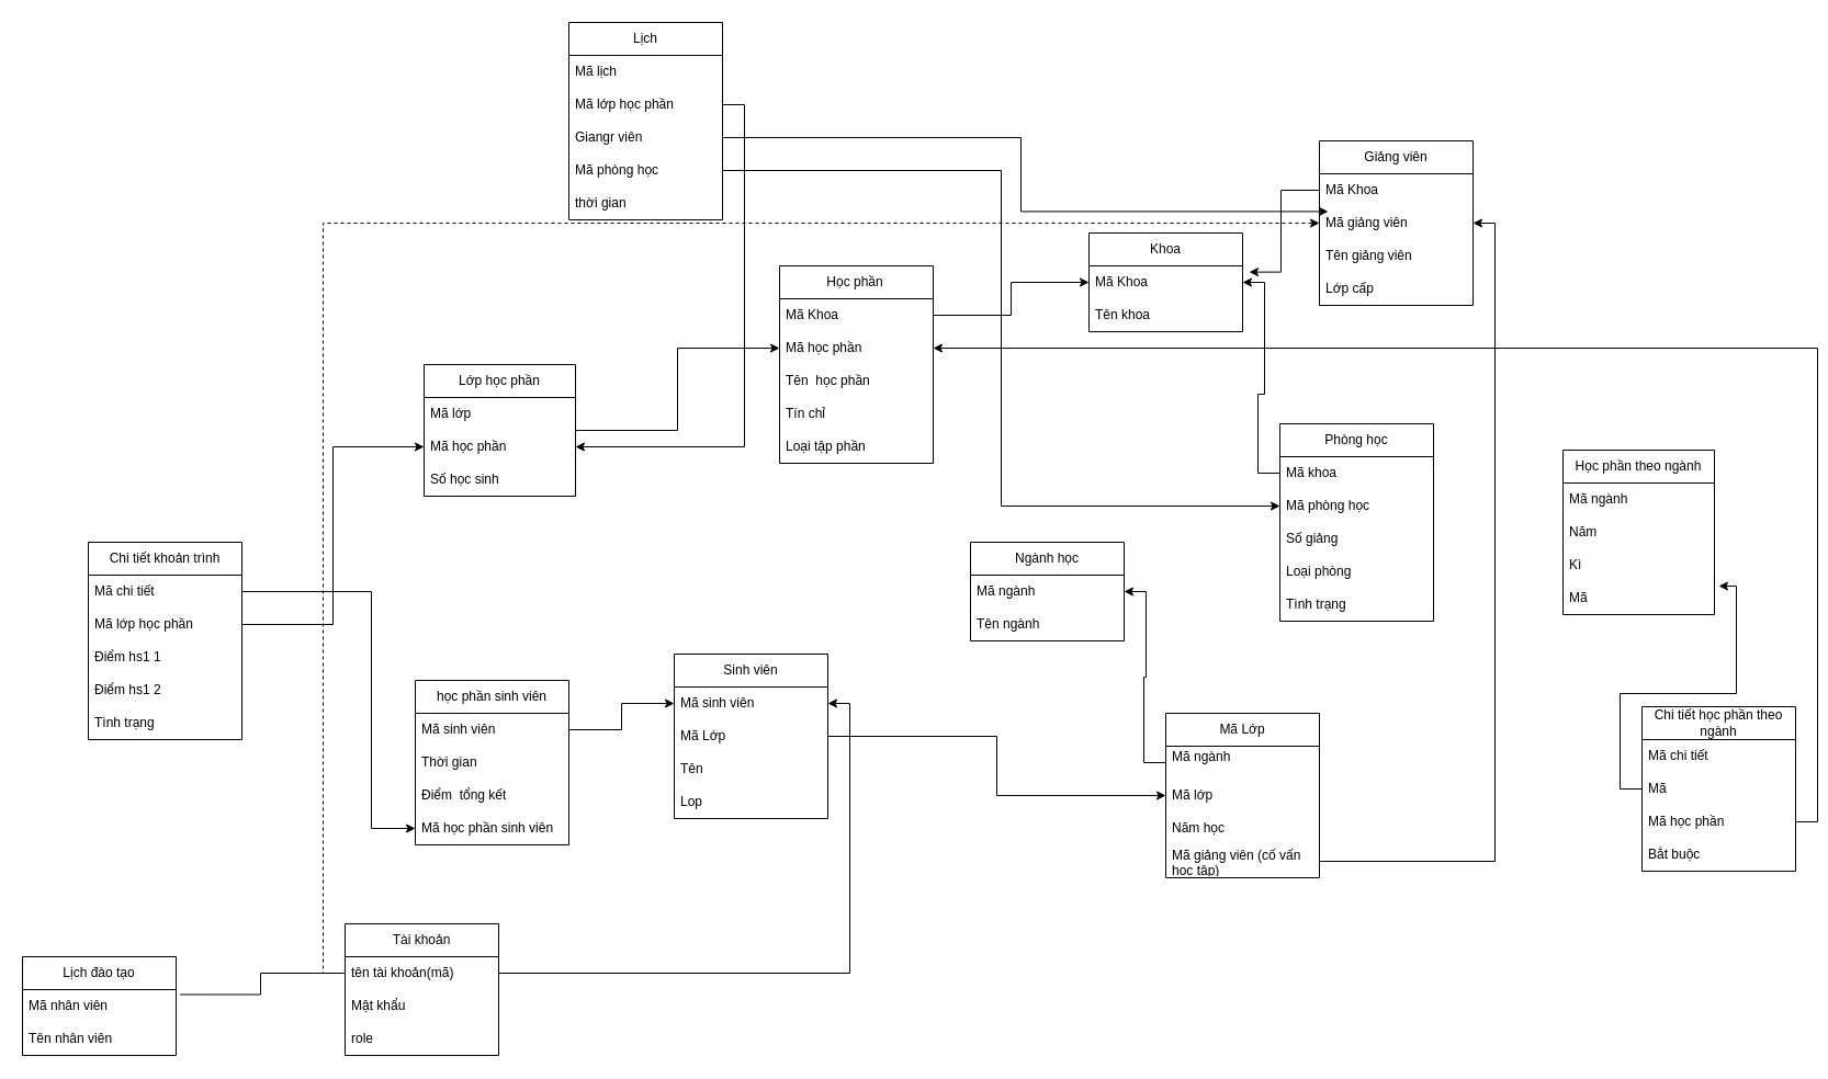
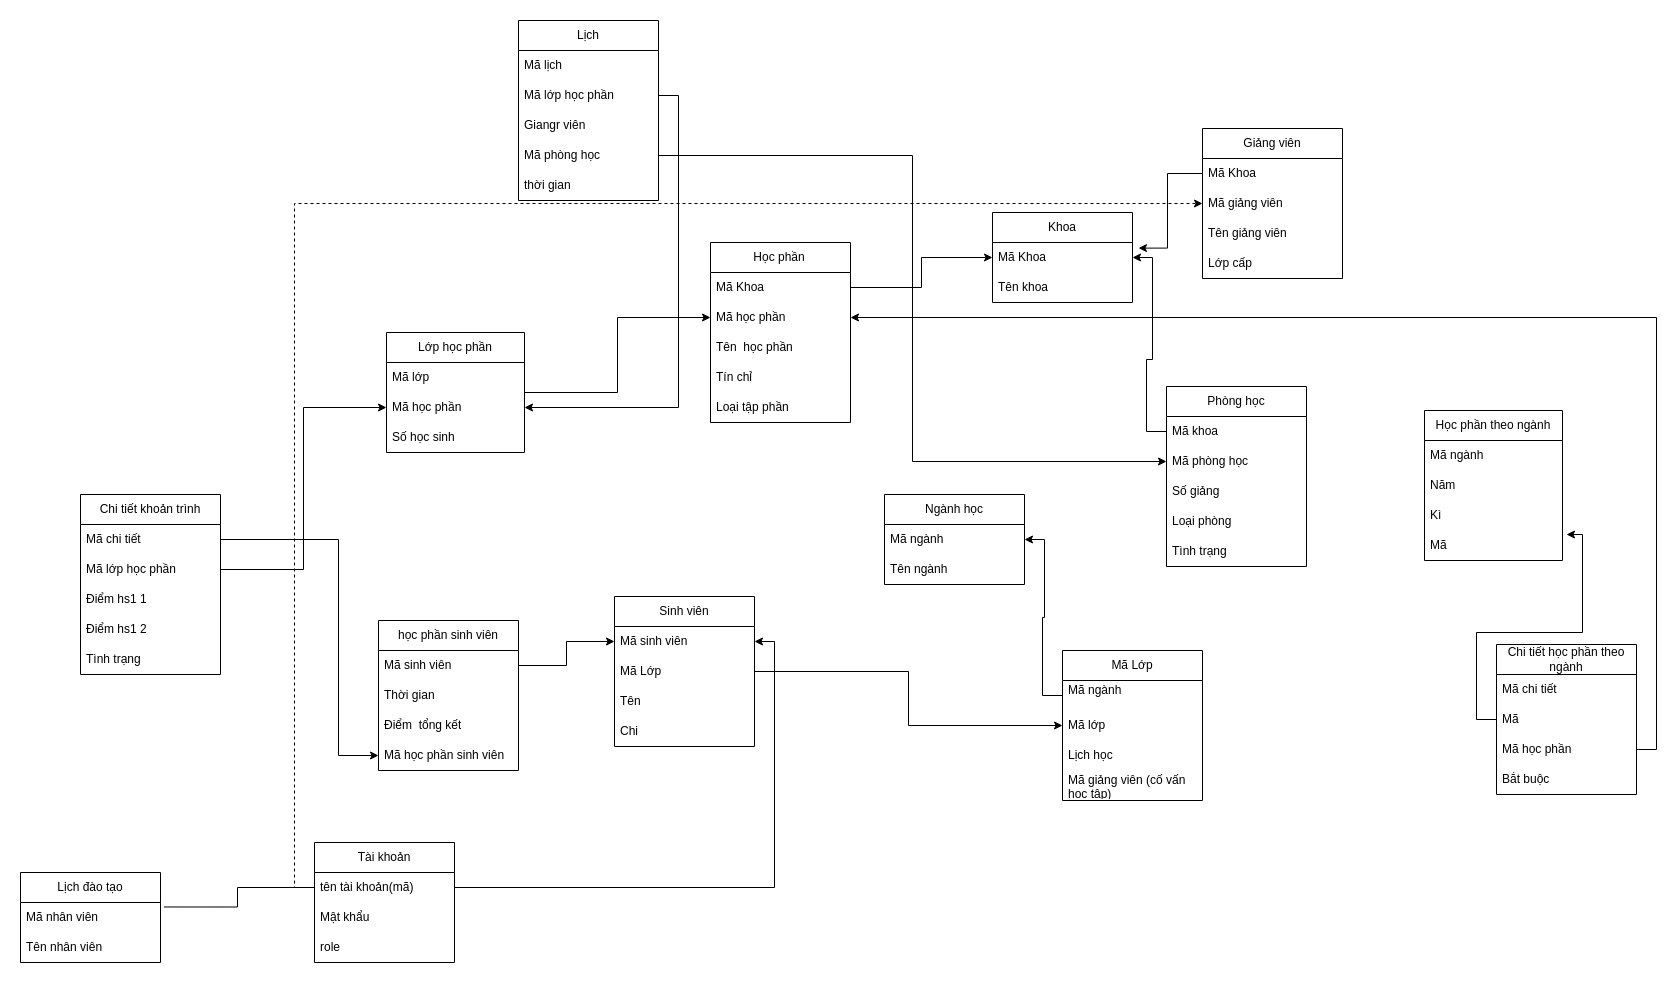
- <mxCell id="50" style="edgeStyle=orthogonalEdgeStyle;rounded=0;orthogonalLoop=1;jettySize=auto;html=1;exitX=1;exitY=0.5;exitDx=0;exitDy=0;entryX=0.057;entryY=0.147;entryDx=0;entryDy=0;entryPerimeter=0;" parent="1" source="38" target="13" edge="1"><mxGeometry relative="1" as="geometry" /></mxCell>
- <mxCell id="67" style="edgeStyle=orthogonalEdgeStyle;rounded=0;orthogonalLoop=1;jettySize=auto;html=1;exitX=1;exitY=0.5;exitDx=0;exitDy=0;entryX=1;entryY=0.5;entryDx=0;entryDy=0;" parent="1" source="45" target="13" edge="1"><mxGeometry relative="1" as="geometry" /></mxCell>
- <mxCell id="29" value="Lop" style="text;strokeColor=none;fillColor=none;align=left;verticalAlign=middle;spacingLeft=4;spacingRight=4;overflow=hidden;points=[[0,0.5],[1,0.5]];portConstraint=eastwest;rotatable=0;whiteSpace=wrap;html=1;" parent="25" vertex="1"><mxGeometry y="120" width="140" height="30" as="geometry" /></mxCell>
+ <mxCell id="29" value="Chi" style="text;strokeColor=none;fillColor=none;align=left;verticalAlign=middle;spacingLeft=4;spacingRight=4;overflow=hidden;points=[[0,0.5],[1,0.5]];portConstraint=eastwest;rotatable=0;whiteSpace=wrap;html=1;" parent="25" vertex="1"><mxGeometry y="120" width="140" height="30" as="geometry" /></mxCell>
- <mxCell id="44" value="Năm học" style="text;strokeColor=none;fillColor=none;align=left;verticalAlign=middle;spacingLeft=4;spacingRight=4;overflow=hidden;points=[[0,0.5],[1,0.5]];portConstraint=eastwest;rotatable=0;whiteSpace=wrap;html=1;" parent="41" vertex="1"><mxGeometry y="90" width="140" height="30" as="geometry" /></mxCell>
+ <mxCell id="44" value="Lịch học" style="text;strokeColor=none;fillColor=none;align=left;verticalAlign=middle;spacingLeft=4;spacingRight=4;overflow=hidden;points=[[0,0.5],[1,0.5]];portConstraint=eastwest;rotatable=0;whiteSpace=wrap;html=1;" parent="41" vertex="1"><mxGeometry y="90" width="140" height="30" as="geometry" /></mxCell>
